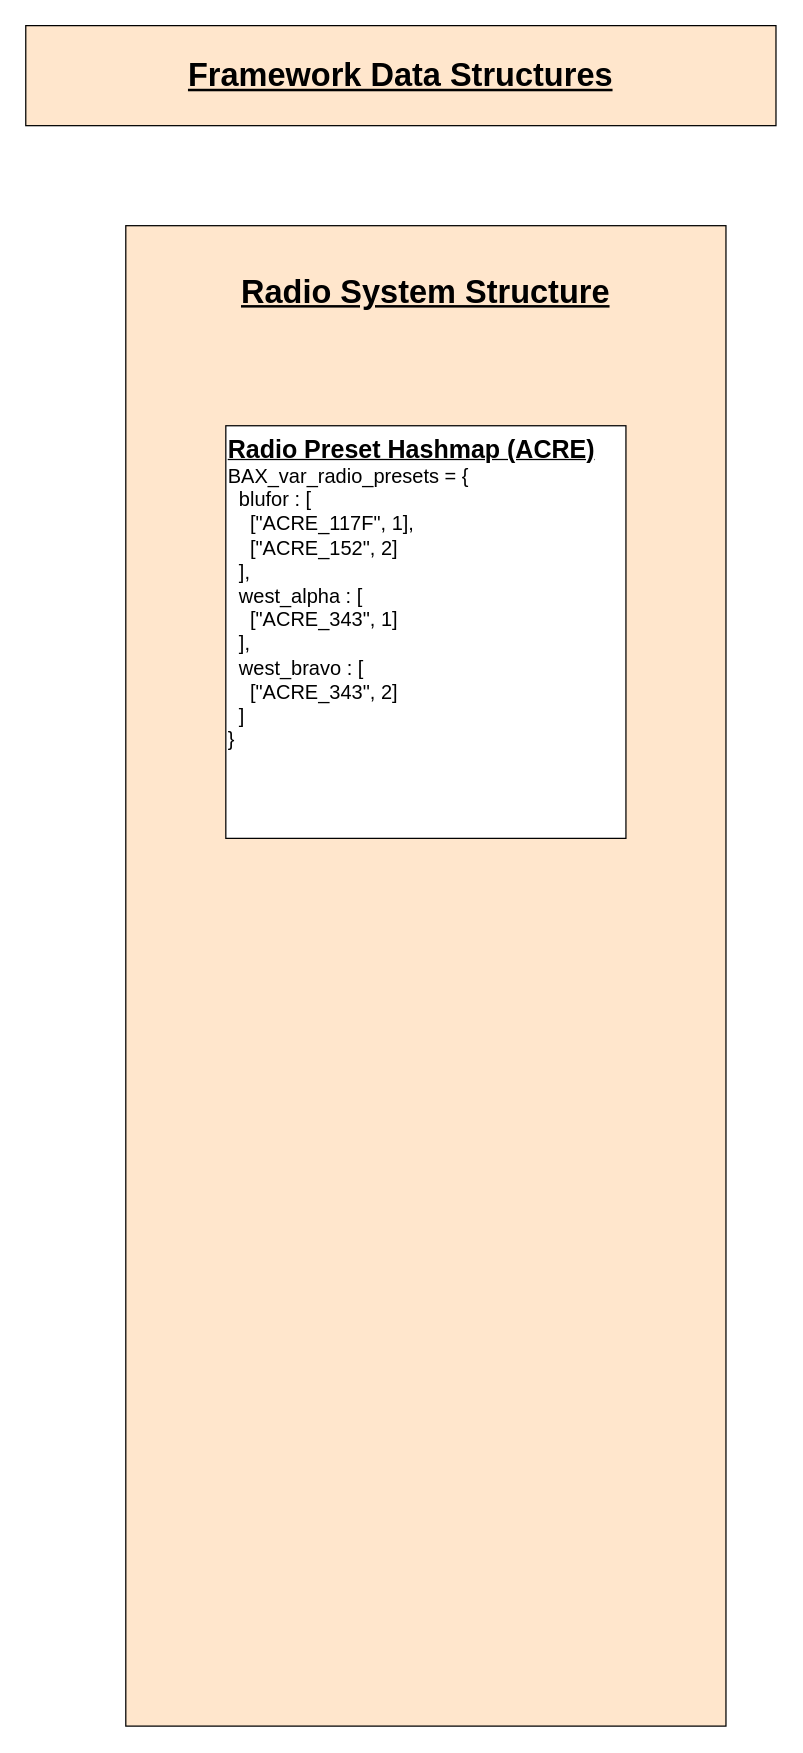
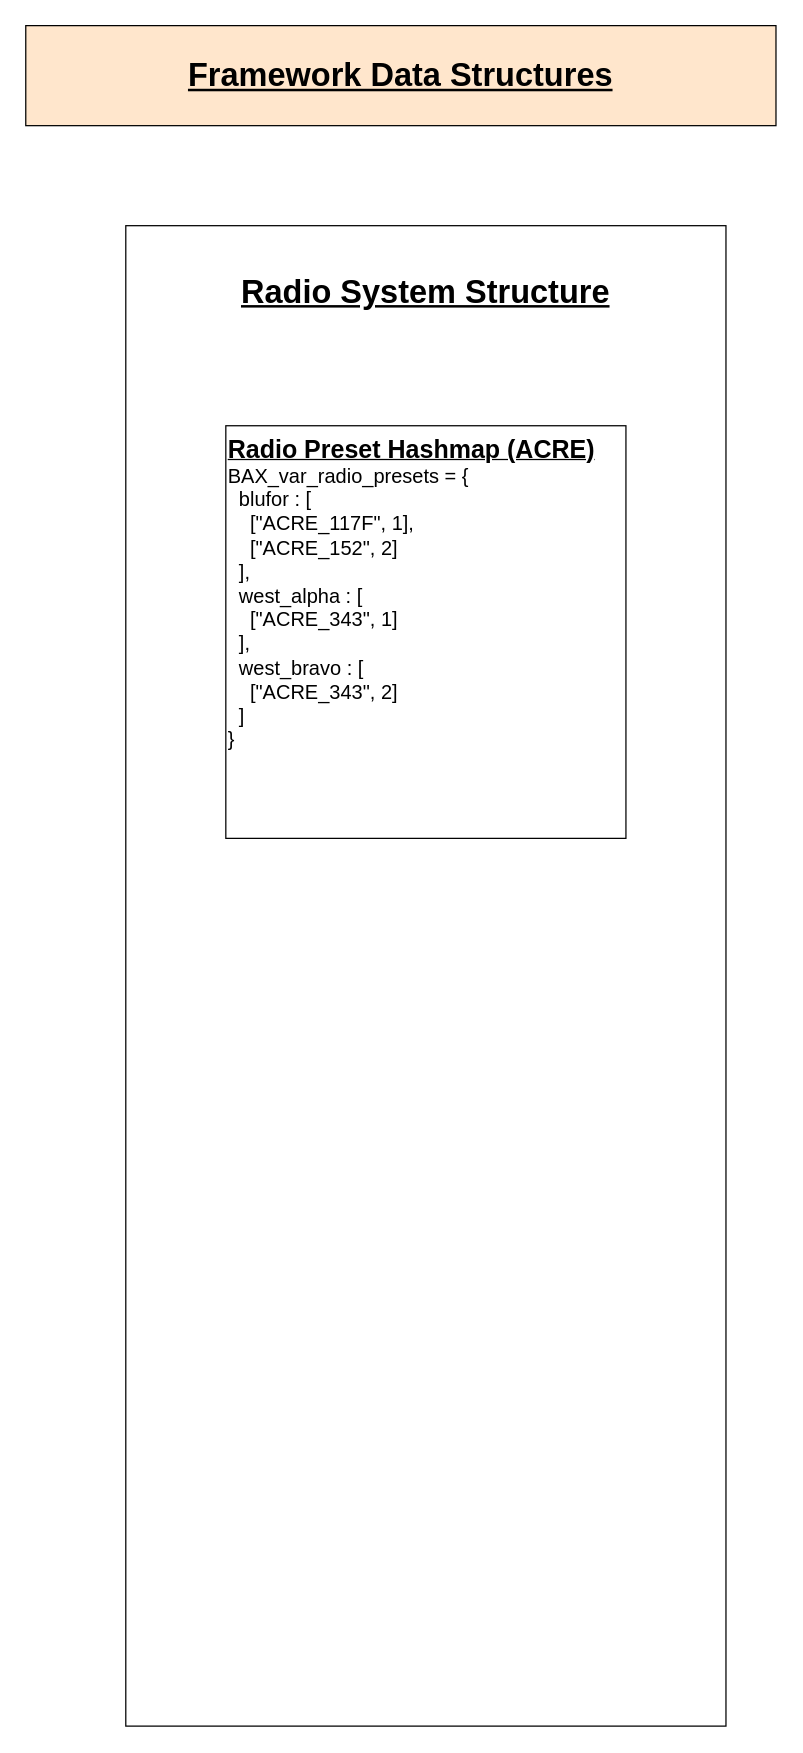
- <mxCell id="2" value="&lt;br&gt;Radio System Structure" style="rounded=0;whiteSpace=wrap;html=1;fontSize=26;fontStyle=5;verticalAlign=top;fillColor=#ffe6cc;" vertex="1" parent="1"><mxGeometry x="100" y="180" width="480" height="1200" as="geometry" /></mxCell>
+ <mxCell id="2" value="&lt;br&gt;Radio System Structure" style="rounded=0;whiteSpace=wrap;html=1;fontSize=26;fontStyle=5;verticalAlign=top;" vertex="1" parent="1"><mxGeometry x="100" y="180" width="480" height="1200" as="geometry" /></mxCell>
